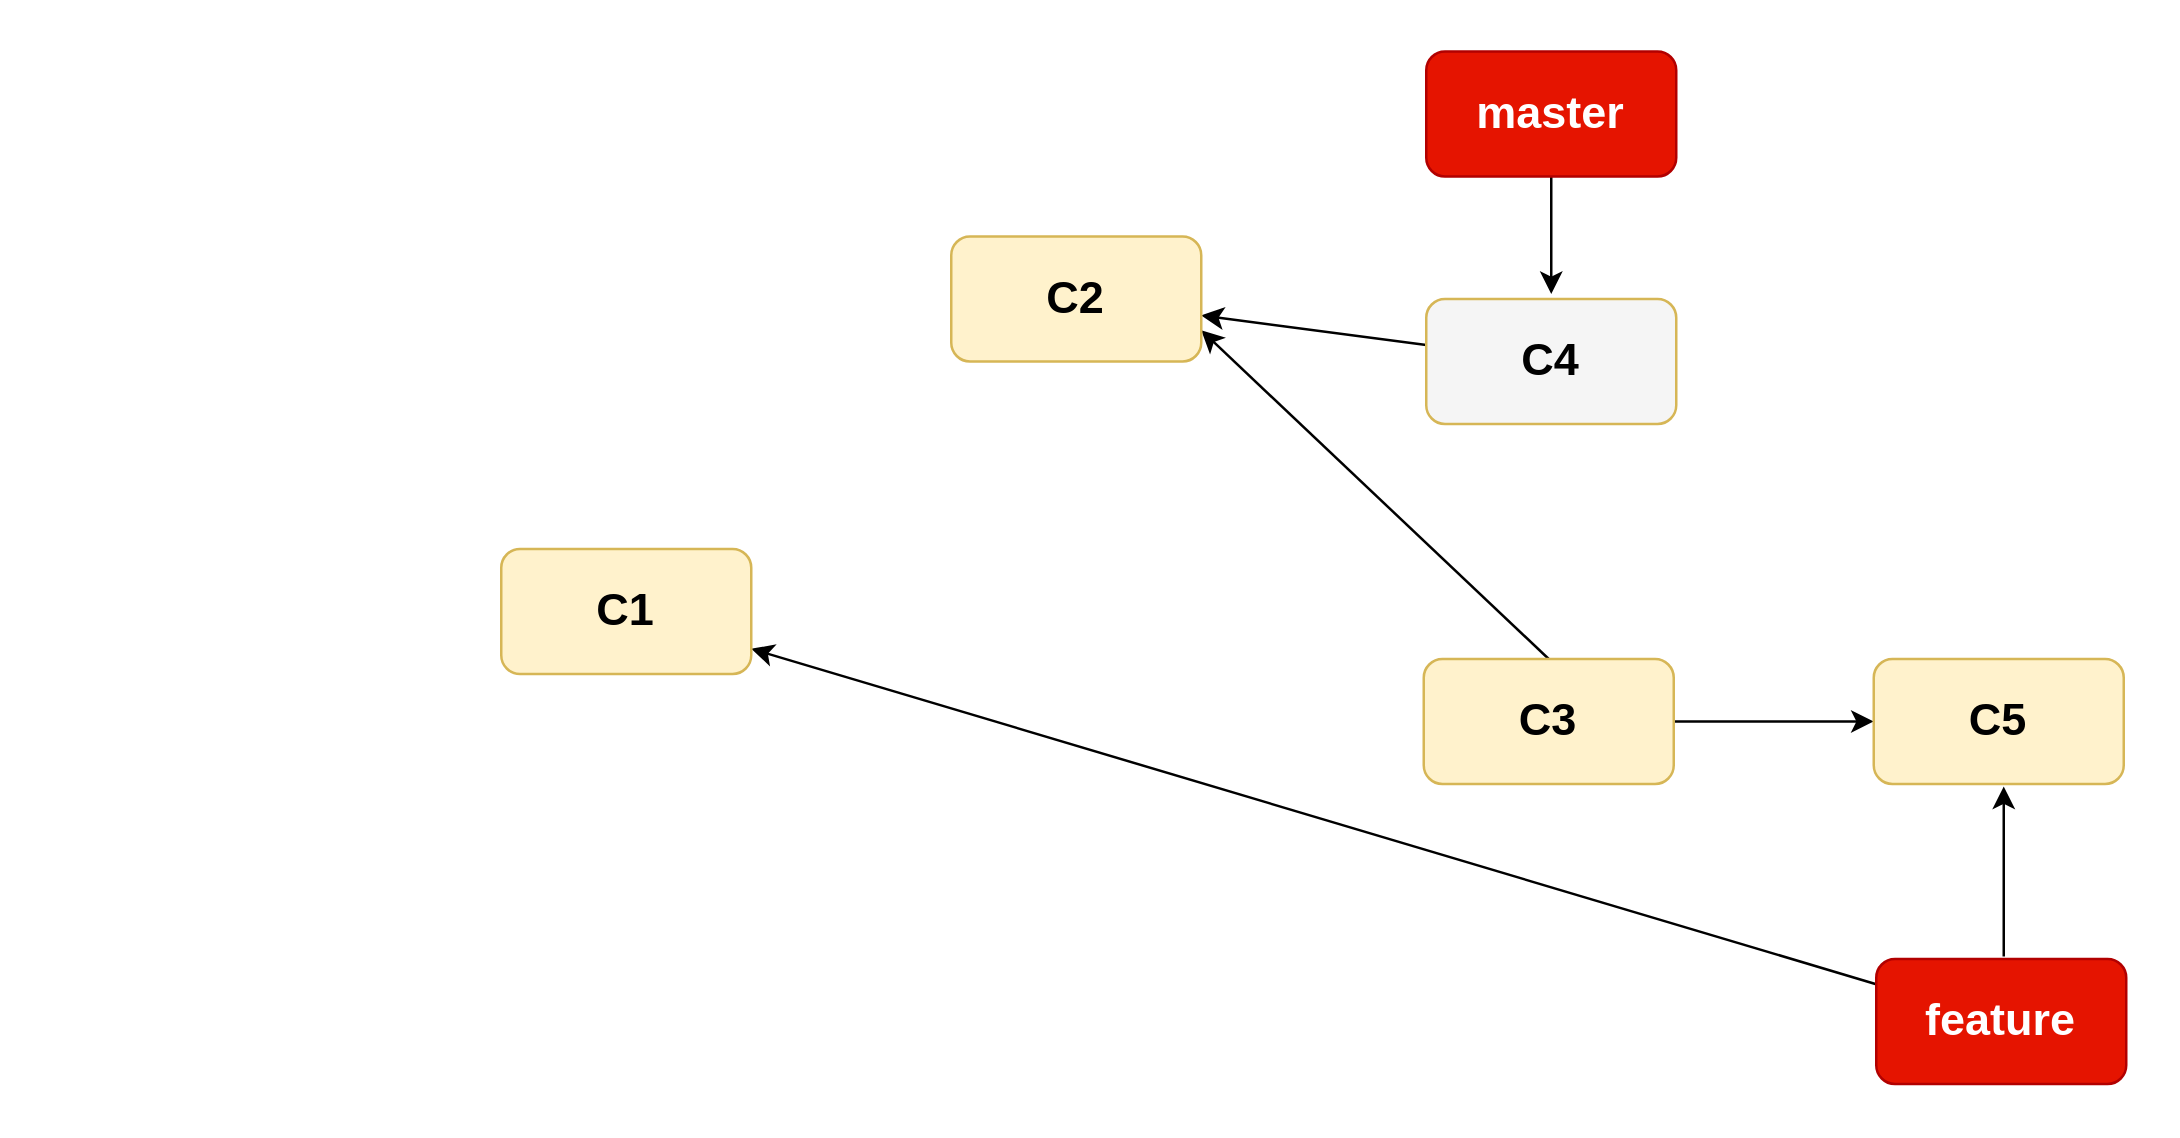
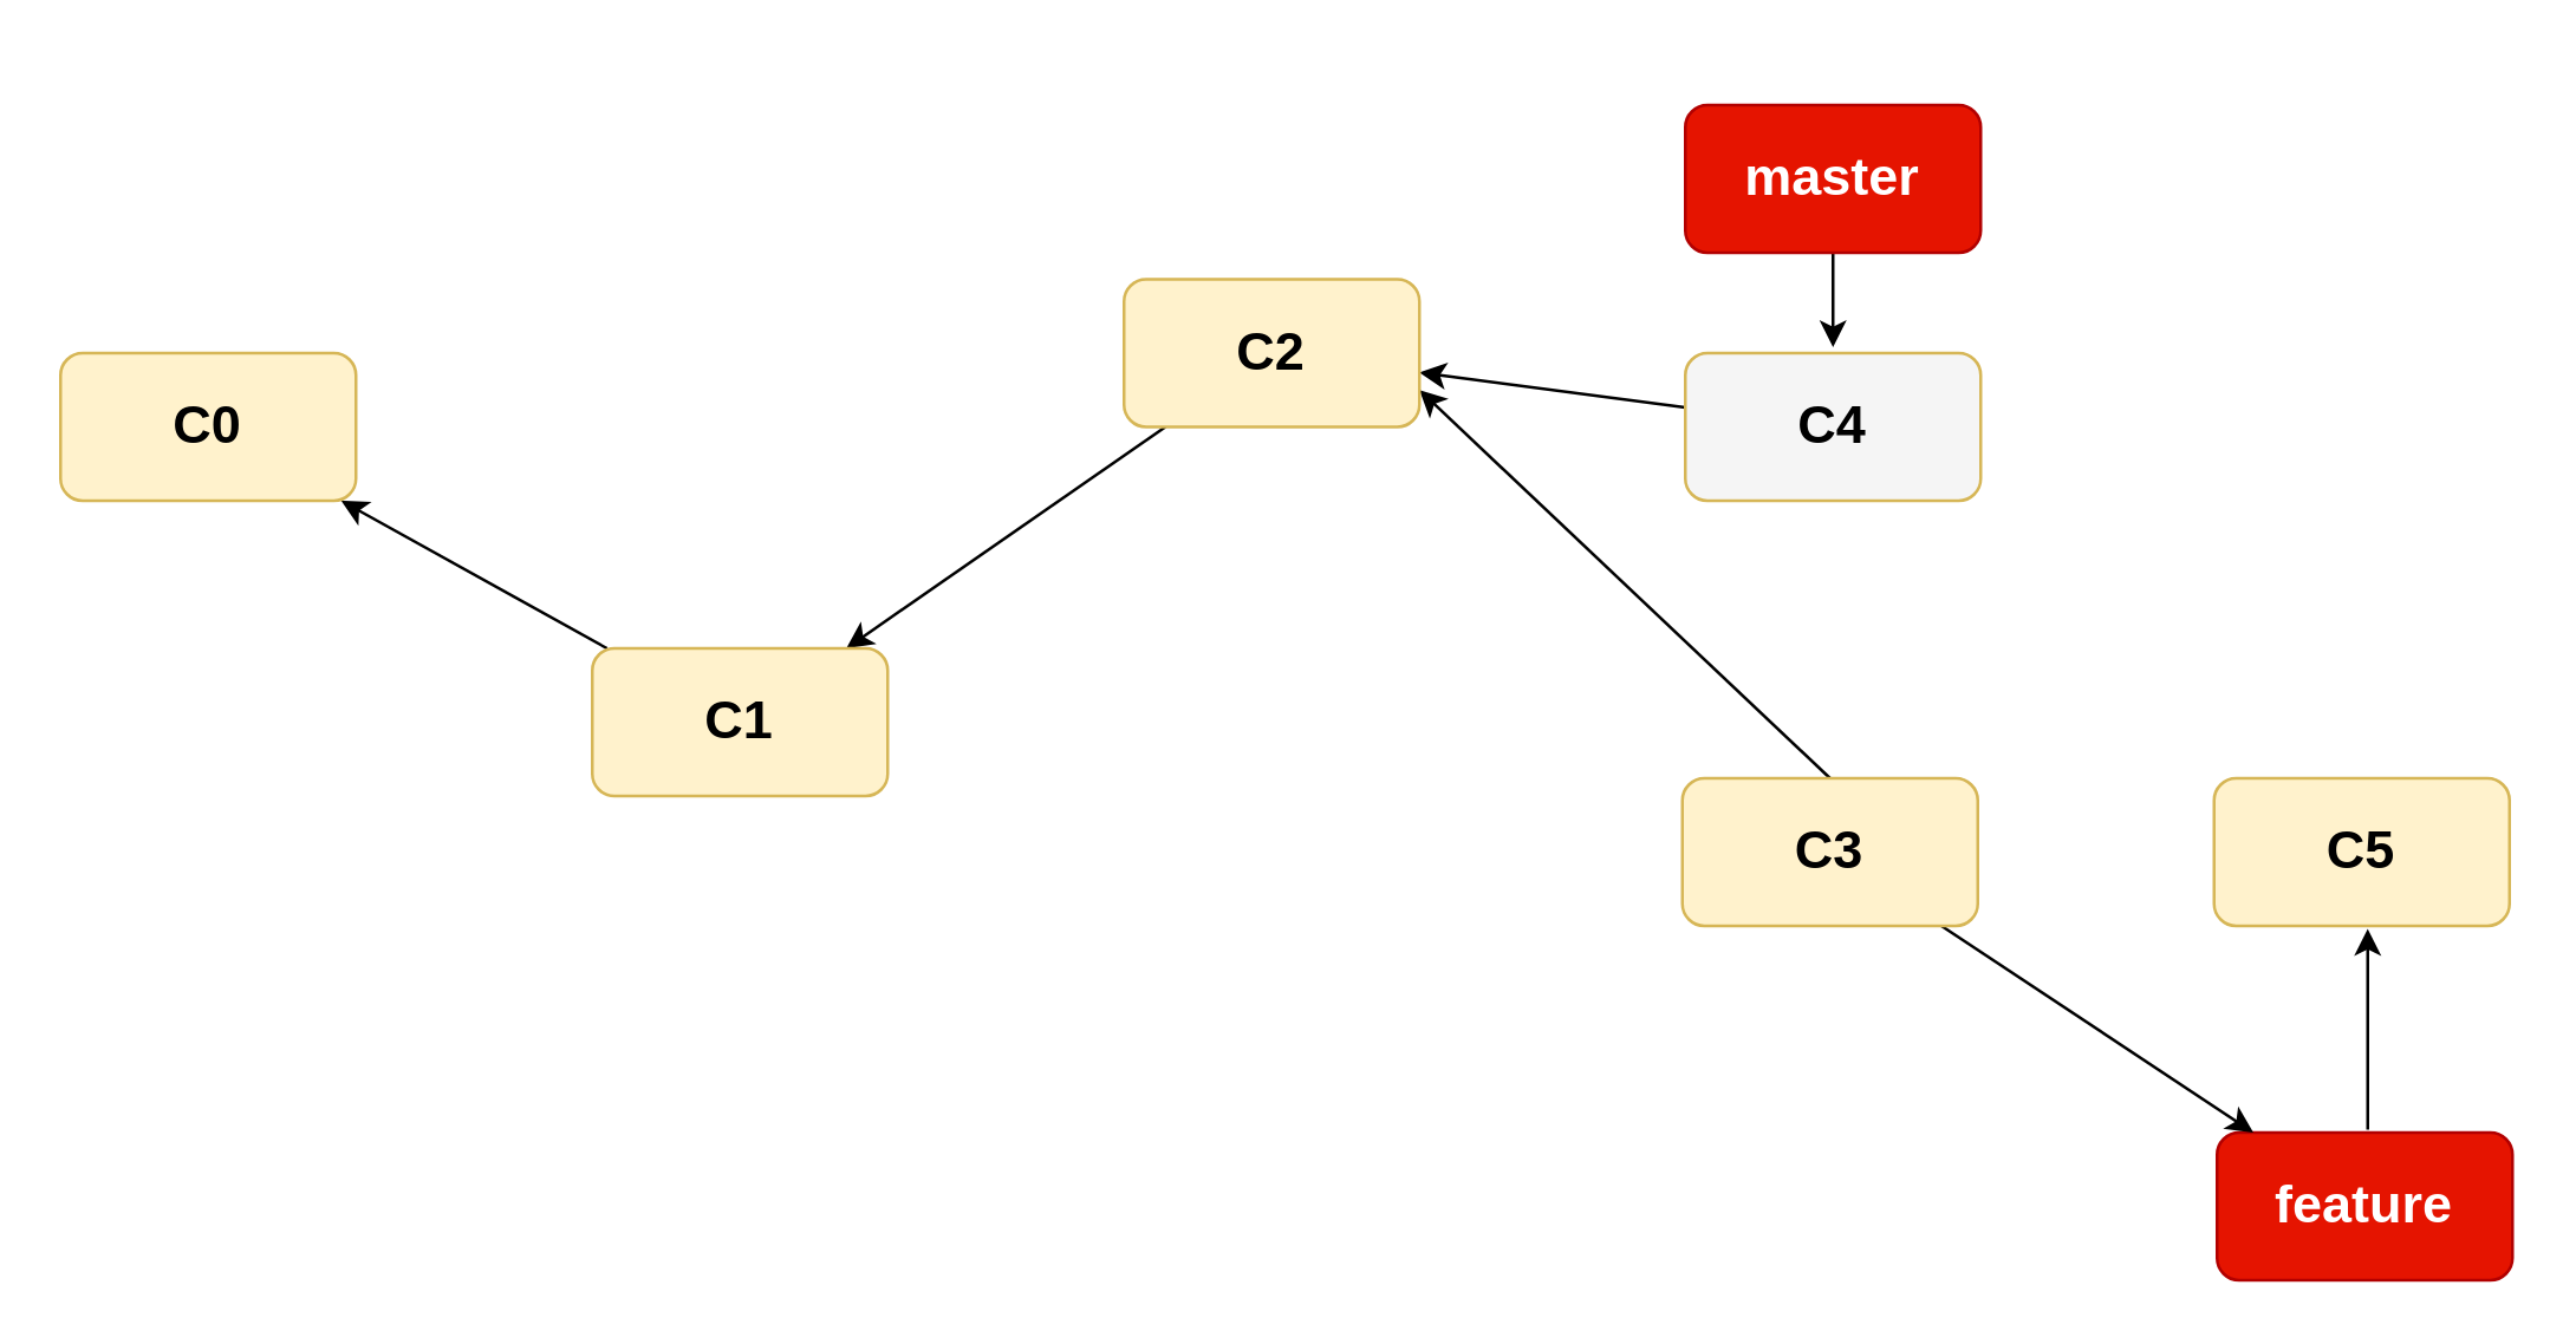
- <mxCell id="10" value="master" style="rounded=1;whiteSpace=wrap;html=1;fillColor=#e51400;strokeColor=#B20000;fontColor=#ffffff;fontSize=18;fontStyle=1" parent="1" vertex="1"><mxGeometry x="570" y="20" width="100" height="50" as="geometry" /></mxCell>
+ <mxCell id="10" value="master" style="rounded=1;whiteSpace=wrap;html=1;fillColor=#e51400;strokeColor=#B20000;fontColor=#ffffff;fontSize=18;fontStyle=1" parent="1" vertex="1"><mxGeometry x="570" y="35" width="100" height="50" as="geometry" /></mxCell>
+ <mxCell id="3" value="C0" style="rounded=1;whiteSpace=wrap;html=1;fillColor=#fff2cc;strokeColor=#d6b656;fontSize=18;fontStyle=1" parent="1" vertex="1"><mxGeometry x="20" y="119" width="100" height="50" as="geometry" /></mxCell>
+ <mxCell id="2" value="" style="edgeStyle=none;html=1;fontSize=18;fontStyle=1;startArrow=classic;startFill=1;endArrow=none;endFill=0;" parent="1" source="3" target="5" edge="1"><mxGeometry relative="1" as="geometry" /></mxCell>
- <mxCell id="12" value="" style="edgeStyle=none;html=1;" parent="1" source="13" target="16" edge="1"><mxGeometry relative="1" as="geometry" /></mxCell>
+ <mxCell id="12" value="" style="edgeStyle=none;html=1;" parent="1" source="13" target="11" edge="1"><mxGeometry relative="1" as="geometry" /></mxCell>
- <mxCell id="4" value="" style="edgeStyle=none;html=1;fontSize=18;fontStyle=1;startArrow=classic;startFill=1;endArrow=none;endFill=0;" parent="1" source="5" target="11" edge="1"><mxGeometry relative="1" as="geometry" /></mxCell>
+ <mxCell id="4" value="" style="edgeStyle=none;html=1;fontSize=18;fontStyle=1;startArrow=classic;startFill=1;endArrow=none;endFill=0;" parent="1" source="5" target="9" edge="1"><mxGeometry relative="1" as="geometry" /></mxCell>
